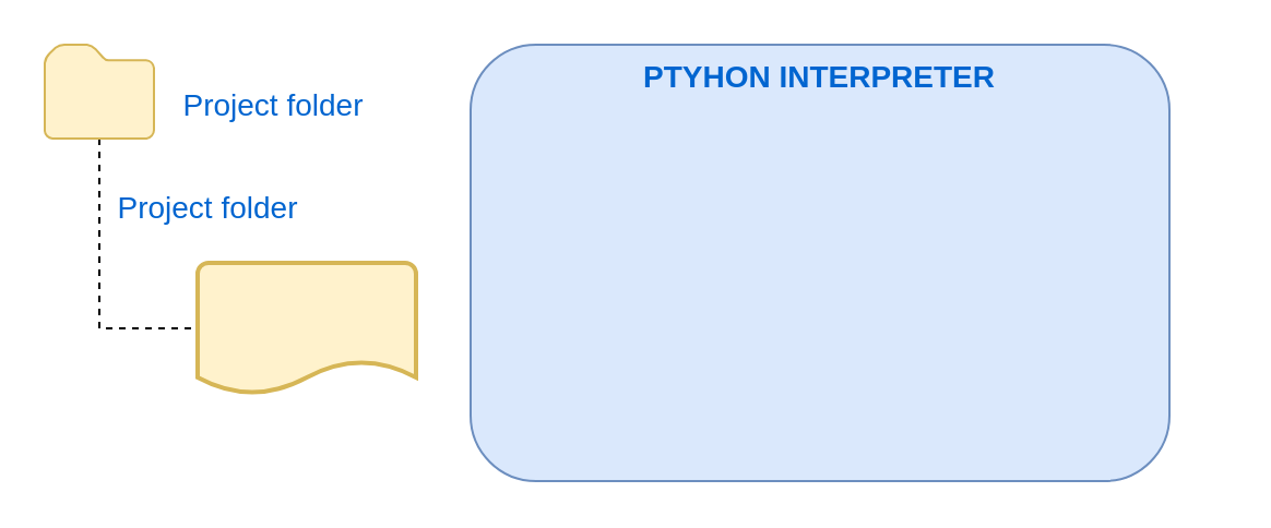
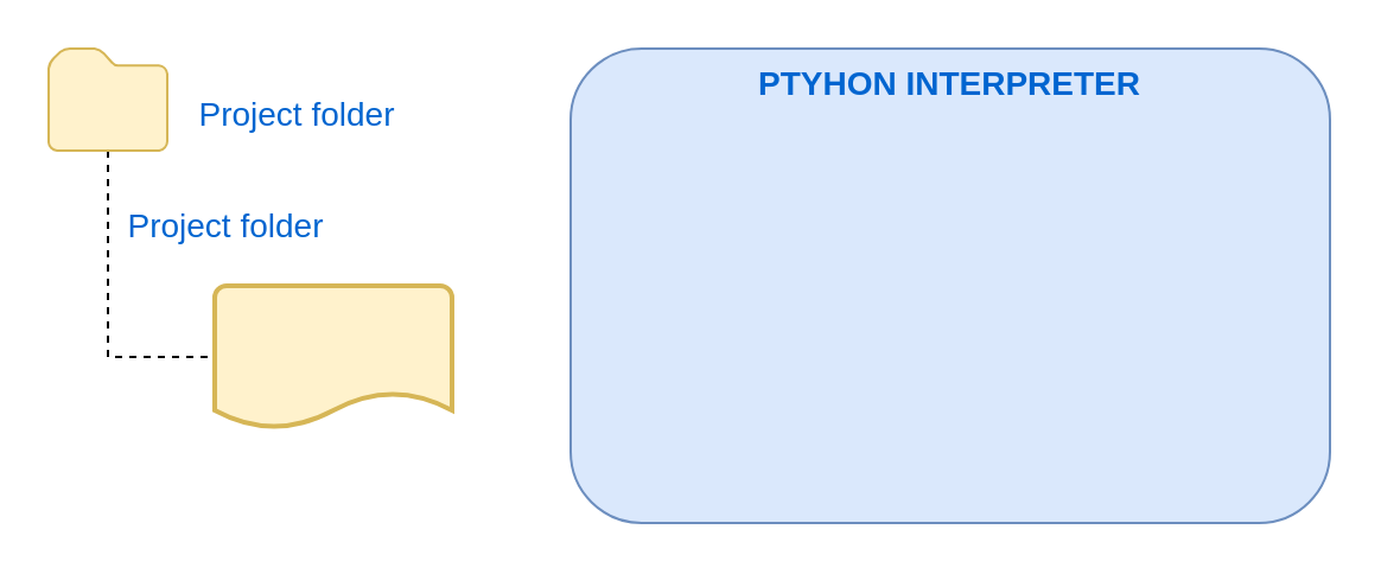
- <mxCell id="2" value="PTYHON INTERPRETER" style="rounded=1;whiteSpace=wrap;html=1;fillColor=#dae8fc;strokeColor=#6c8ebf;fontStyle=1;verticalAlign=top;fontColor=#0165D0;fontSize=14;" vertex="1" parent="1"><mxGeometry x="215" y="20" width="320" height="200" as="geometry" /></mxCell>
+ <mxCell id="2" value="PTYHON INTERPRETER" style="rounded=1;whiteSpace=wrap;html=1;fillColor=#dae8fc;strokeColor=#6c8ebf;fontStyle=1;verticalAlign=top;fontColor=#0165D0;fontSize=14;" vertex="1" parent="1"><mxGeometry x="240" y="20" width="320" height="200" as="geometry" /></mxCell>
